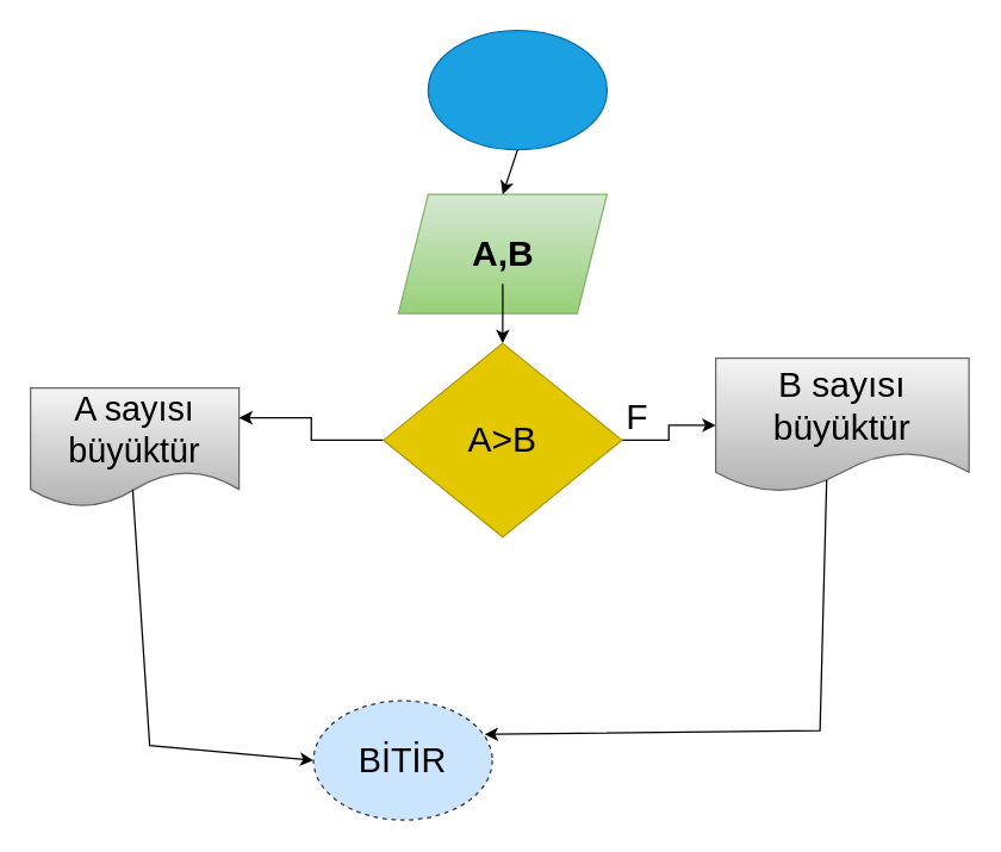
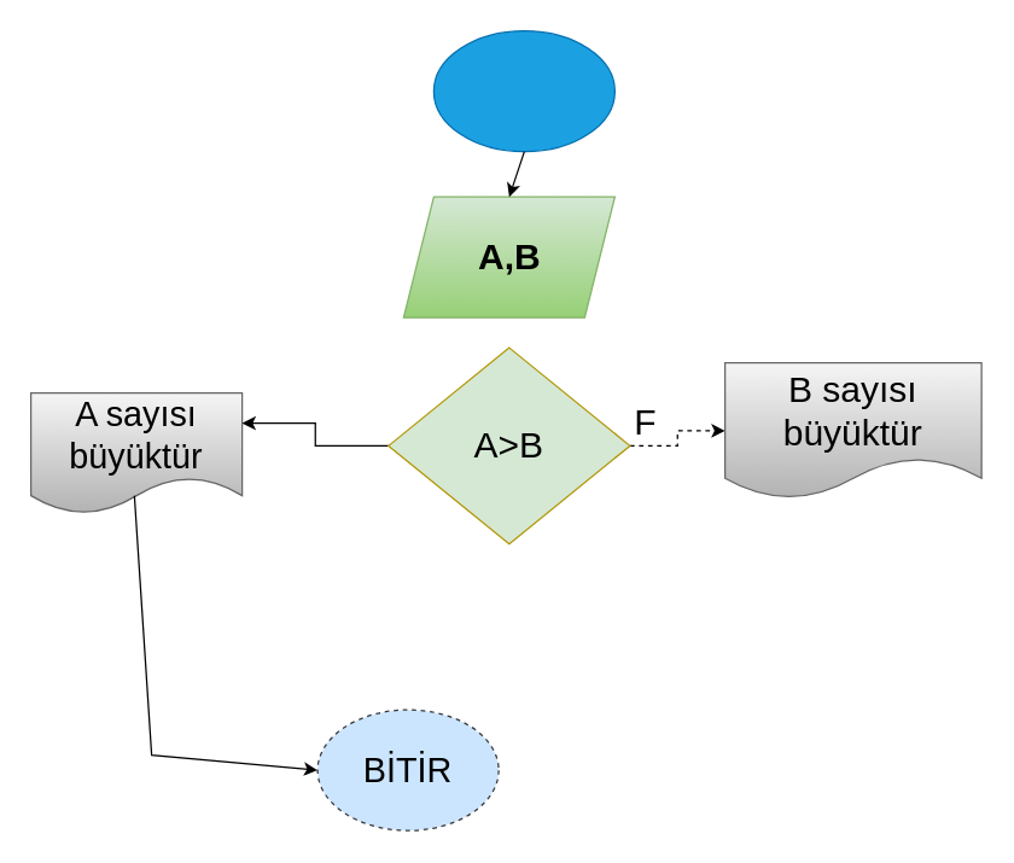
- <mxCell id="5" value="" style="edgeStyle=orthogonalEdgeStyle;rounded=0;orthogonalLoop=1;jettySize=auto;html=1;fontSize=24;fontColor=#000000;" edge="1" parent="1" source="6" target="12"><mxGeometry relative="1" as="geometry" /></mxCell>
- <mxCell id="11" style="edgeStyle=orthogonalEdgeStyle;rounded=0;orthogonalLoop=1;jettySize=auto;html=1;entryX=0;entryY=0.5;entryDx=0;entryDy=0;fontSize=24;fontColor=#000000;" edge="1" parent="1" source="12" target="13"><mxGeometry relative="1" as="geometry" /></mxCell>
+ <mxCell id="11" style="edgeStyle=orthogonalEdgeStyle;rounded=0;orthogonalLoop=1;jettySize=auto;html=1;entryX=0;entryY=0.5;entryDx=0;entryDy=0;fontSize=24;fontColor=#000000;dashed=1;" edge="1" parent="1" source="12" target="13"><mxGeometry relative="1" as="geometry" /></mxCell>
- <mxCell id="12" value="A&amp;gt;B" style="rhombus;whiteSpace=wrap;html=1;labelBackgroundColor=none;fontSize=24;fontColor=#000000;fillColor=#e3c800;strokeColor=#B09500;" vertex="1" parent="1"><mxGeometry x="257" y="230" width="160" height="130" as="geometry" /></mxCell>
+ <mxCell id="12" value="A&amp;gt;B" style="rhombus;whiteSpace=wrap;html=1;labelBackgroundColor=none;fontSize=24;fontColor=#000000;fillColor=#d5e8d4;strokeColor=#B09500;" vertex="1" parent="1"><mxGeometry x="257" y="230" width="160" height="130" as="geometry" /></mxCell>
- <mxCell id="14" value="" style="endArrow=classic;html=1;rounded=0;fontSize=24;fontColor=#000000;entryX=0.957;entryY=0.282;entryDx=0;entryDy=0;entryPerimeter=0;exitX=0.438;exitY=0.909;exitDx=0;exitDy=0;exitPerimeter=0;" edge="1" parent="1" source="13" target="8"><mxGeometry width="50" height="50" relative="1" as="geometry"><mxPoint x="550" y="350" as="sourcePoint" /><mxPoint x="310" y="230" as="targetPoint" /><Array as="points"><mxPoint x="550" y="490" /></Array></mxGeometry></mxCell>
